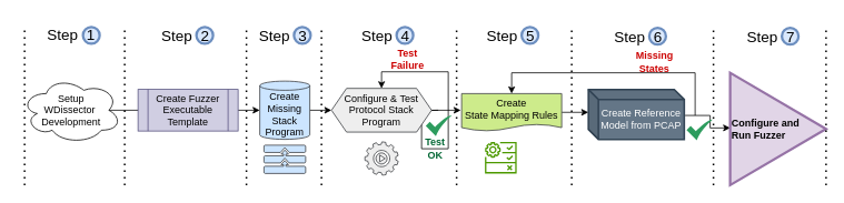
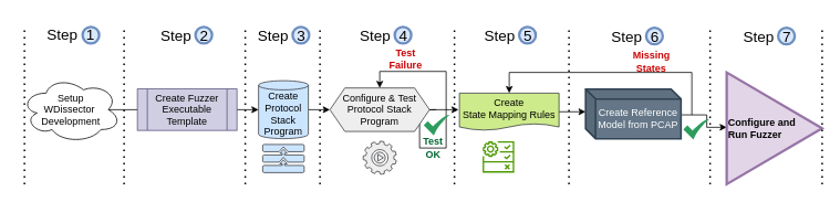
- <mxCell id="11" value="Create&lt;br&gt;Missing&lt;br&gt;Stack&lt;br&gt;Program" style="shape=cylinder3;whiteSpace=wrap;html=1;boundedLbl=1;backgroundOutline=1;size=5.517;fillColor=#cce5ff;strokeColor=#36393d;" parent="1" vertex="1"><mxGeometry x="311" y="97" width="60" height="70" as="geometry" /></mxCell>
+ <mxCell id="11" value="Create&lt;br&gt;Protocol&lt;br&gt;Stack&lt;br&gt;Program" style="shape=cylinder3;whiteSpace=wrap;html=1;boundedLbl=1;backgroundOutline=1;size=5.517;fillColor=#cce5ff;strokeColor=#36393d;" parent="1" vertex="1"><mxGeometry x="311" y="97" width="60" height="70" as="geometry" /></mxCell>
